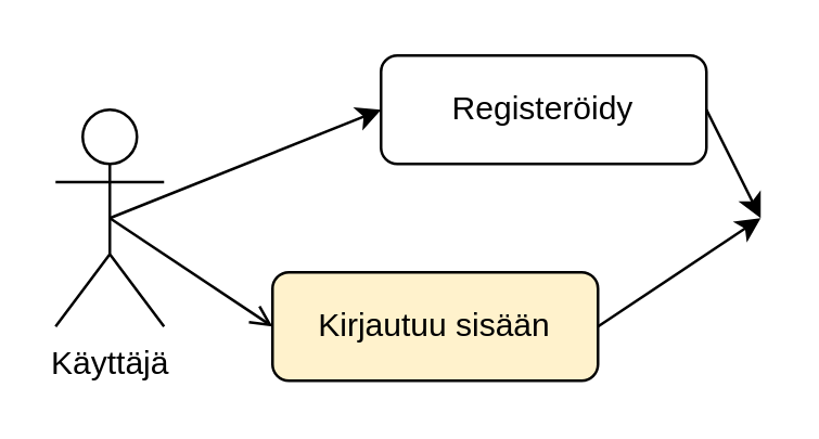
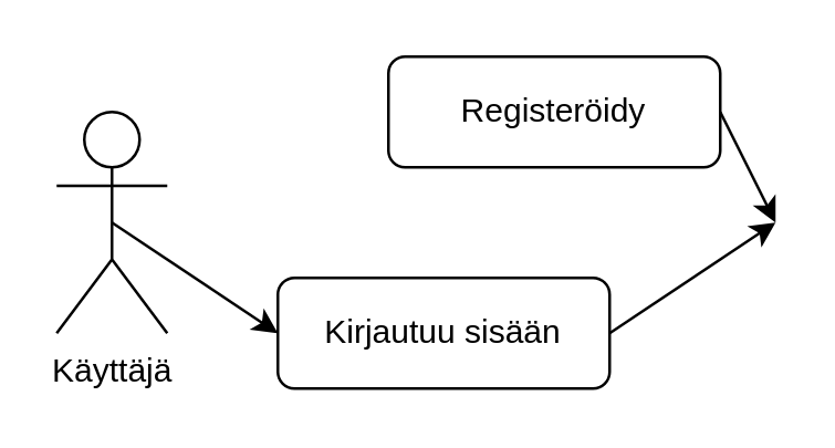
- <mxCell id="4" value="" style="endArrow=classic;html=1;exitX=0.5;exitY=0.5;exitDx=0;exitDy=0;exitPerimeter=0;entryX=0;entryY=0.5;entryDx=0;entryDy=0;" edge="1" parent="1" source="2" target="5"><mxGeometry width="50" height="50" relative="1" as="geometry"><mxPoint x="80" y="100" as="sourcePoint" /><mxPoint x="120" y="40" as="targetPoint" /></mxGeometry></mxCell>
- <mxCell id="3" value="" style="endArrow=open;html=1;exitX=0.5;exitY=0.5;exitDx=0;exitDy=0;exitPerimeter=0;entryX=0;entryY=0.5;entryDx=0;entryDy=0;" edge="1" parent="1" source="2" target="6"><mxGeometry width="50" height="50" relative="1" as="geometry"><mxPoint x="40" y="70" as="sourcePoint" /><mxPoint x="120" y="120" as="targetPoint" /></mxGeometry></mxCell>
+ <mxCell id="3" value="" style="endArrow=classic;html=1;exitX=0.5;exitY=0.5;exitDx=0;exitDy=0;exitPerimeter=0;entryX=0;entryY=0.5;entryDx=0;entryDy=0;" edge="1" parent="1" source="2" target="6"><mxGeometry width="50" height="50" relative="1" as="geometry"><mxPoint x="40" y="70" as="sourcePoint" /><mxPoint x="120" y="120" as="targetPoint" /></mxGeometry></mxCell>
- <mxCell id="6" value="Kirjautuu sisään" style="rounded=1;whiteSpace=wrap;html=1;fillColor=#fff2cc;" vertex="1" parent="1"><mxGeometry x="100" y="100" width="120" height="40" as="geometry" /></mxCell>
+ <mxCell id="6" value="Kirjautuu sisään" style="rounded=1;whiteSpace=wrap;html=1;" vertex="1" parent="1"><mxGeometry x="100" y="100" width="120" height="40" as="geometry" /></mxCell>
